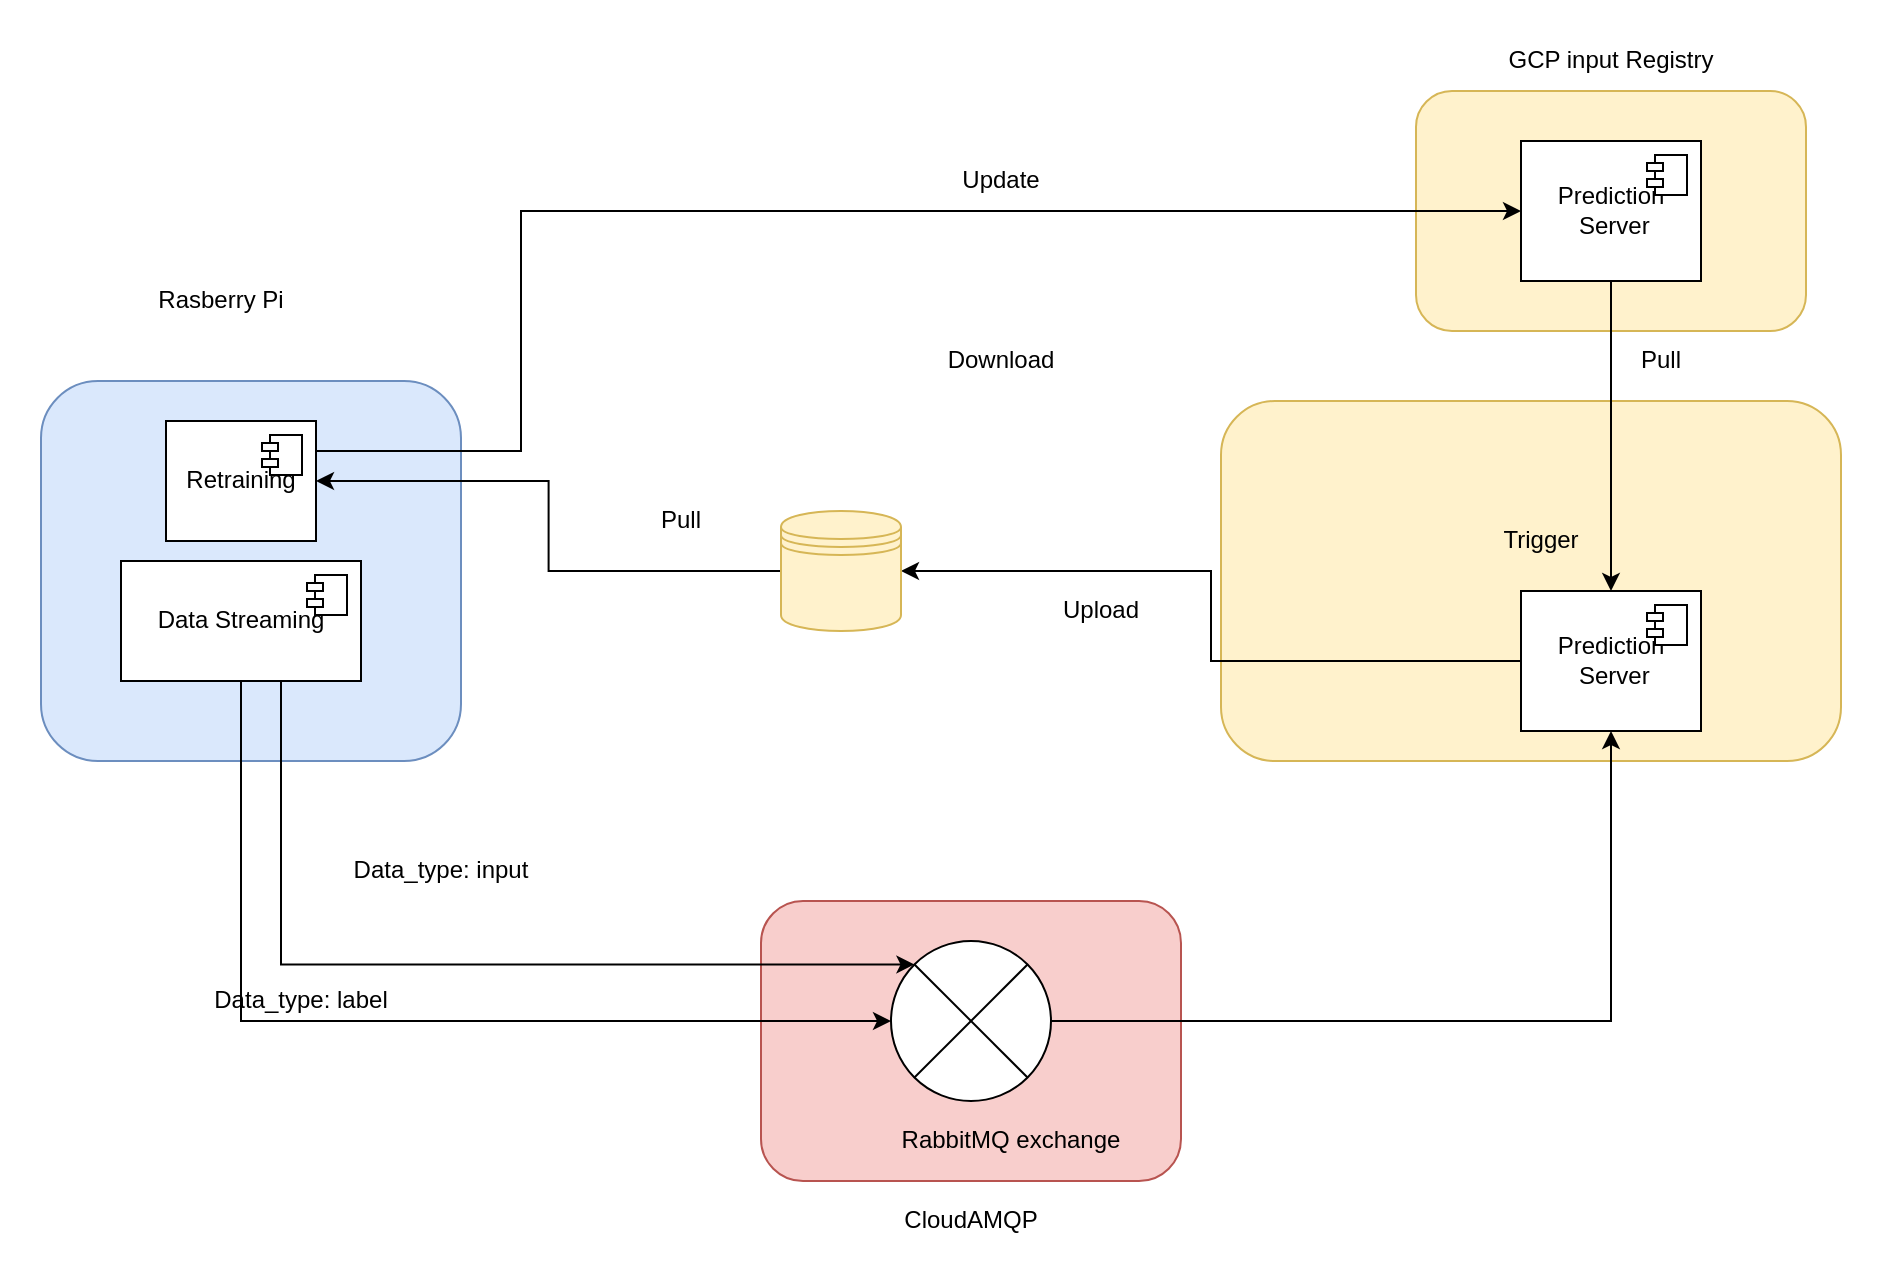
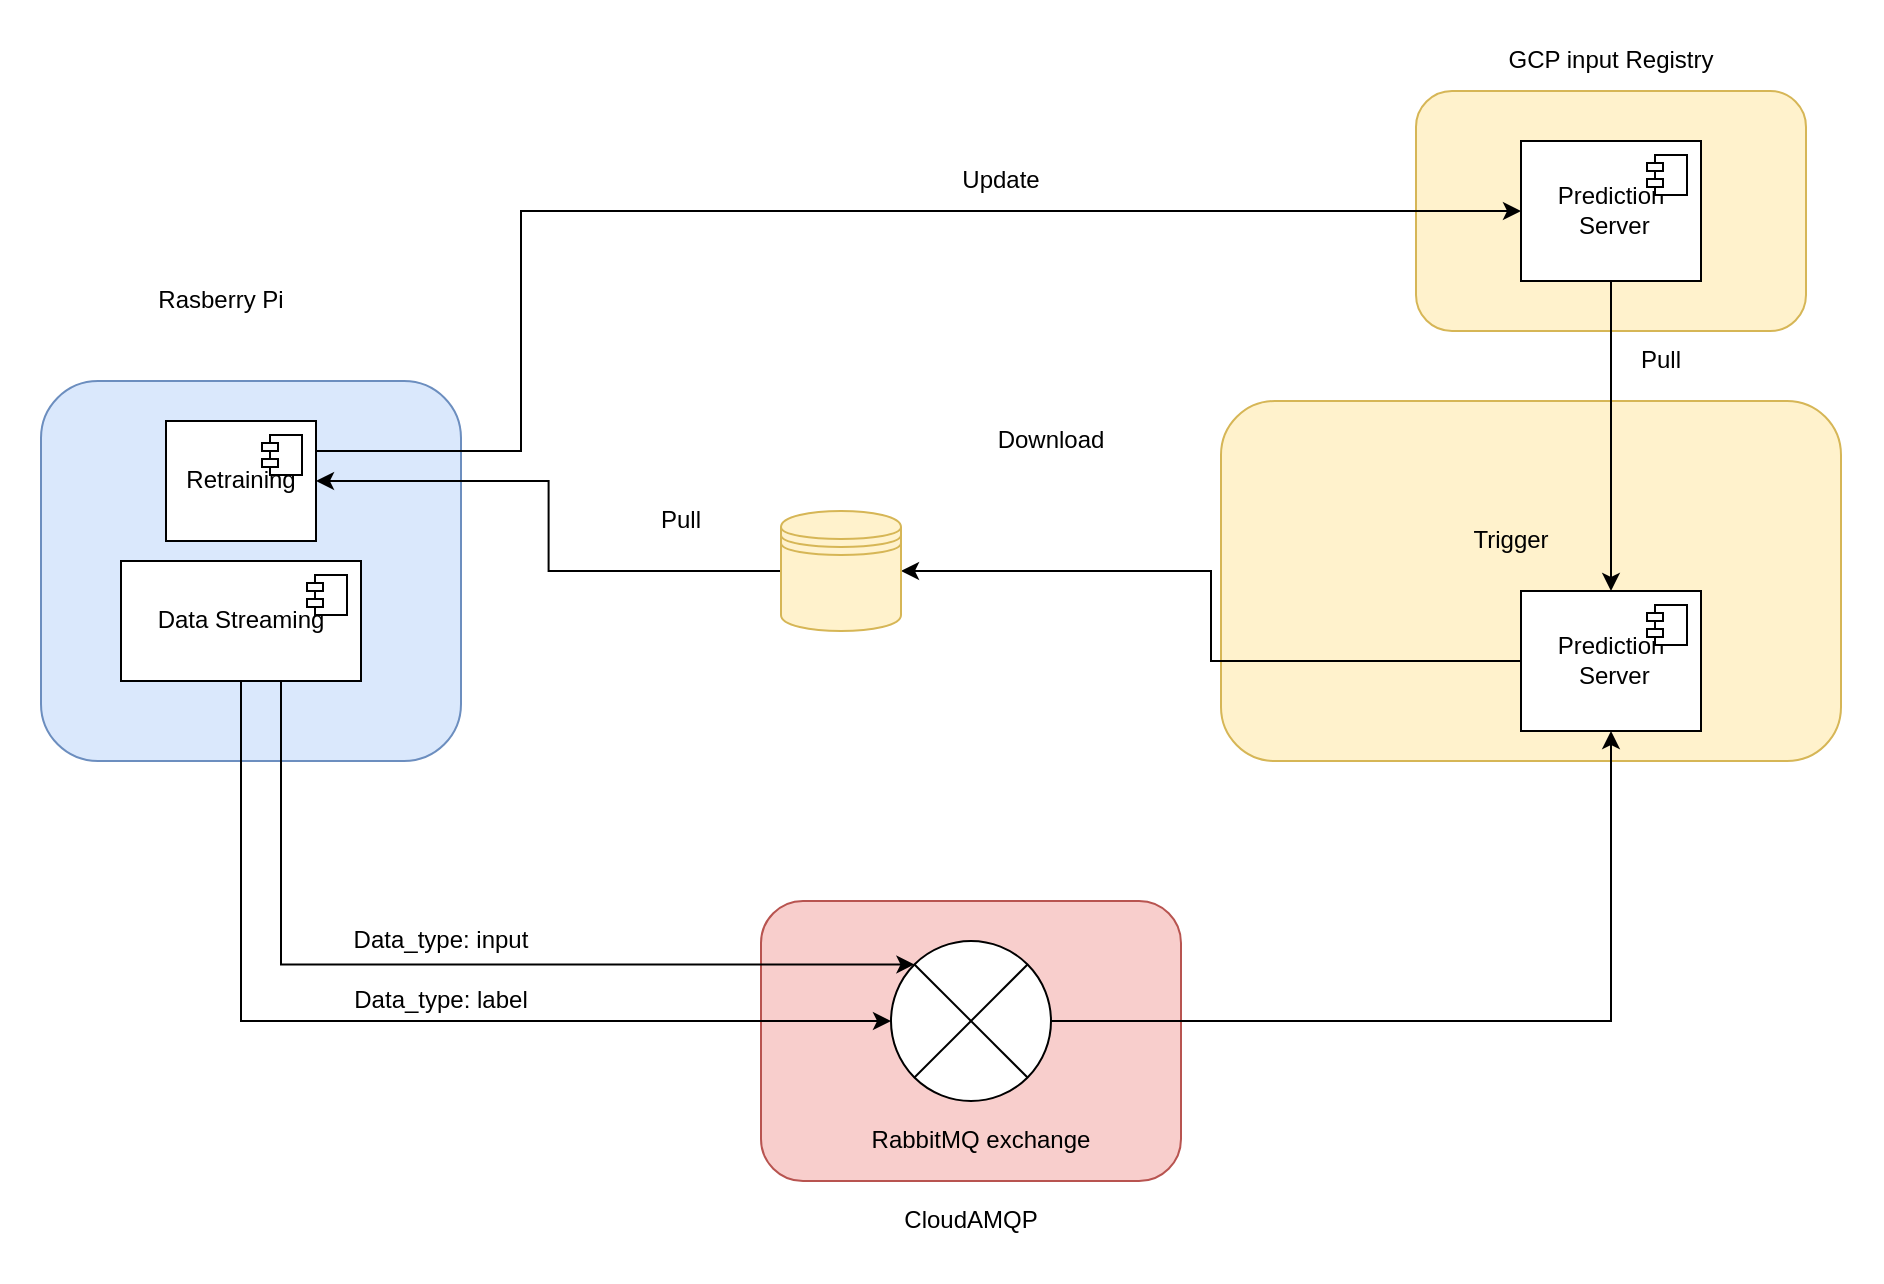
- <mxCell id="31" value="Download" style="text;html=1;align=center;verticalAlign=middle;resizable=0;points=[];autosize=1;strokeColor=none;fillColor=none;" parent="1" vertex="1"><mxGeometry x="465" y="170" width="70" height="20" as="geometry" /></mxCell>
+ <mxCell id="31" value="Download" style="text;html=1;align=center;verticalAlign=middle;resizable=0;points=[];autosize=1;strokeColor=none;fillColor=none;" parent="1" vertex="1"><mxGeometry x="490" y="210" width="70" height="20" as="geometry" /></mxCell>
- <mxCell id="32" value="Trigger" style="text;html=1;align=center;verticalAlign=middle;resizable=0;points=[];autosize=1;strokeColor=none;fillColor=none;" parent="1" vertex="1"><mxGeometry x="745" y="260" width="50" height="20" as="geometry" /></mxCell>
+ <mxCell id="32" value="Trigger" style="text;html=1;align=center;verticalAlign=middle;resizable=0;points=[];autosize=1;strokeColor=none;fillColor=none;" parent="1" vertex="1"><mxGeometry x="730" y="260" width="50" height="20" as="geometry" /></mxCell>
- <mxCell id="30" value="Upload" style="text;html=1;align=center;verticalAlign=middle;resizable=0;points=[];autosize=1;strokeColor=none;fillColor=none;" parent="1" vertex="1"><mxGeometry x="525" y="295" width="50" height="20" as="geometry" /></mxCell>
- <mxCell id="13" value="Data_type: input" style="text;html=1;align=center;verticalAlign=middle;resizable=0;points=[];autosize=1;strokeColor=none;fillColor=none;" parent="1" vertex="1"><mxGeometry x="170" y="425" width="100" height="20" as="geometry" /></mxCell>
+ <mxCell id="13" value="Data_type: input" style="text;html=1;align=center;verticalAlign=middle;resizable=0;points=[];autosize=1;strokeColor=none;fillColor=none;" parent="1" vertex="1"><mxGeometry x="170" y="460" width="100" height="20" as="geometry" /></mxCell>
- <mxCell id="14" value="Data_type: label" style="text;html=1;align=center;verticalAlign=middle;resizable=0;points=[];autosize=1;strokeColor=none;fillColor=none;" parent="1" vertex="1"><mxGeometry x="100" y="490" width="100" height="20" as="geometry" /></mxCell>
+ <mxCell id="14" value="Data_type: label" style="text;html=1;align=center;verticalAlign=middle;resizable=0;points=[];autosize=1;strokeColor=none;fillColor=none;" parent="1" vertex="1"><mxGeometry x="170" y="490" width="100" height="20" as="geometry" /></mxCell>
- <mxCell id="7" value="RabbitMQ exchange" style="text;html=1;align=center;verticalAlign=middle;resizable=0;points=[];autosize=1;strokeColor=none;fillColor=none;" parent="1" vertex="1"><mxGeometry x="445" y="560" width="120" height="20" as="geometry" /></mxCell>
+ <mxCell id="7" value="RabbitMQ exchange" style="text;html=1;align=center;verticalAlign=middle;resizable=0;points=[];autosize=1;strokeColor=none;fillColor=none;" parent="1" vertex="1"><mxGeometry x="430" y="560" width="120" height="20" as="geometry" /></mxCell>
